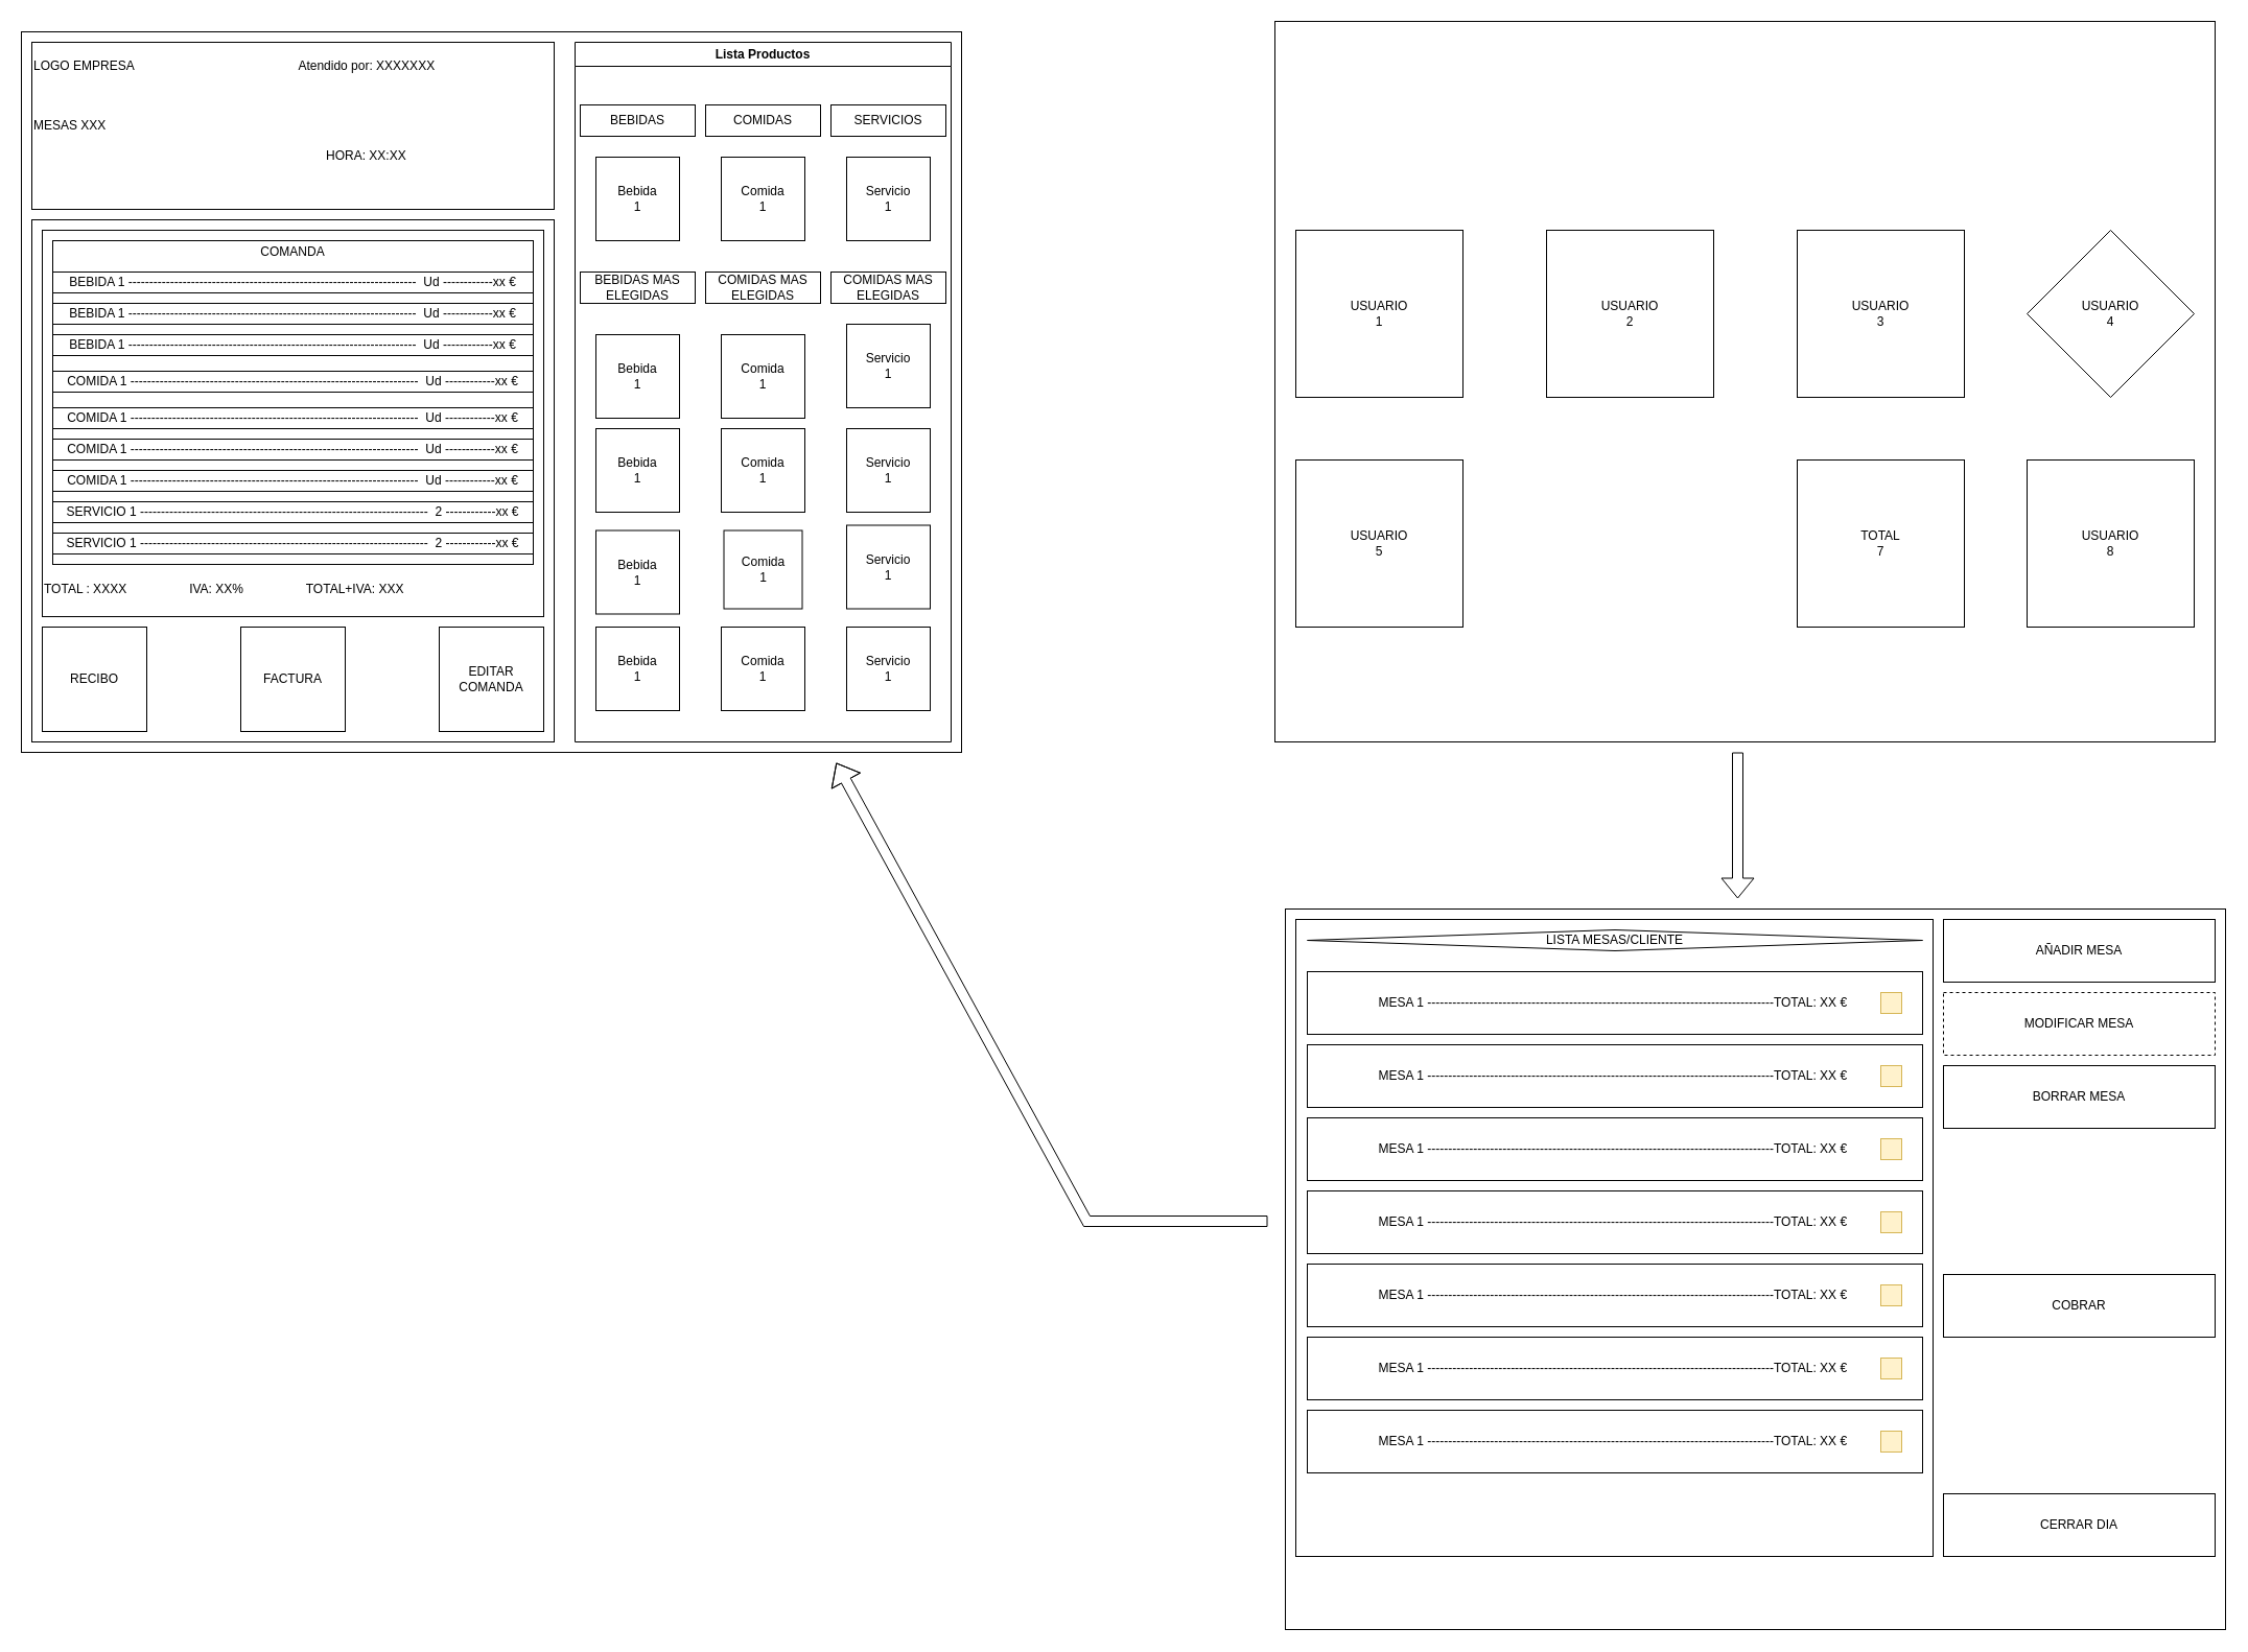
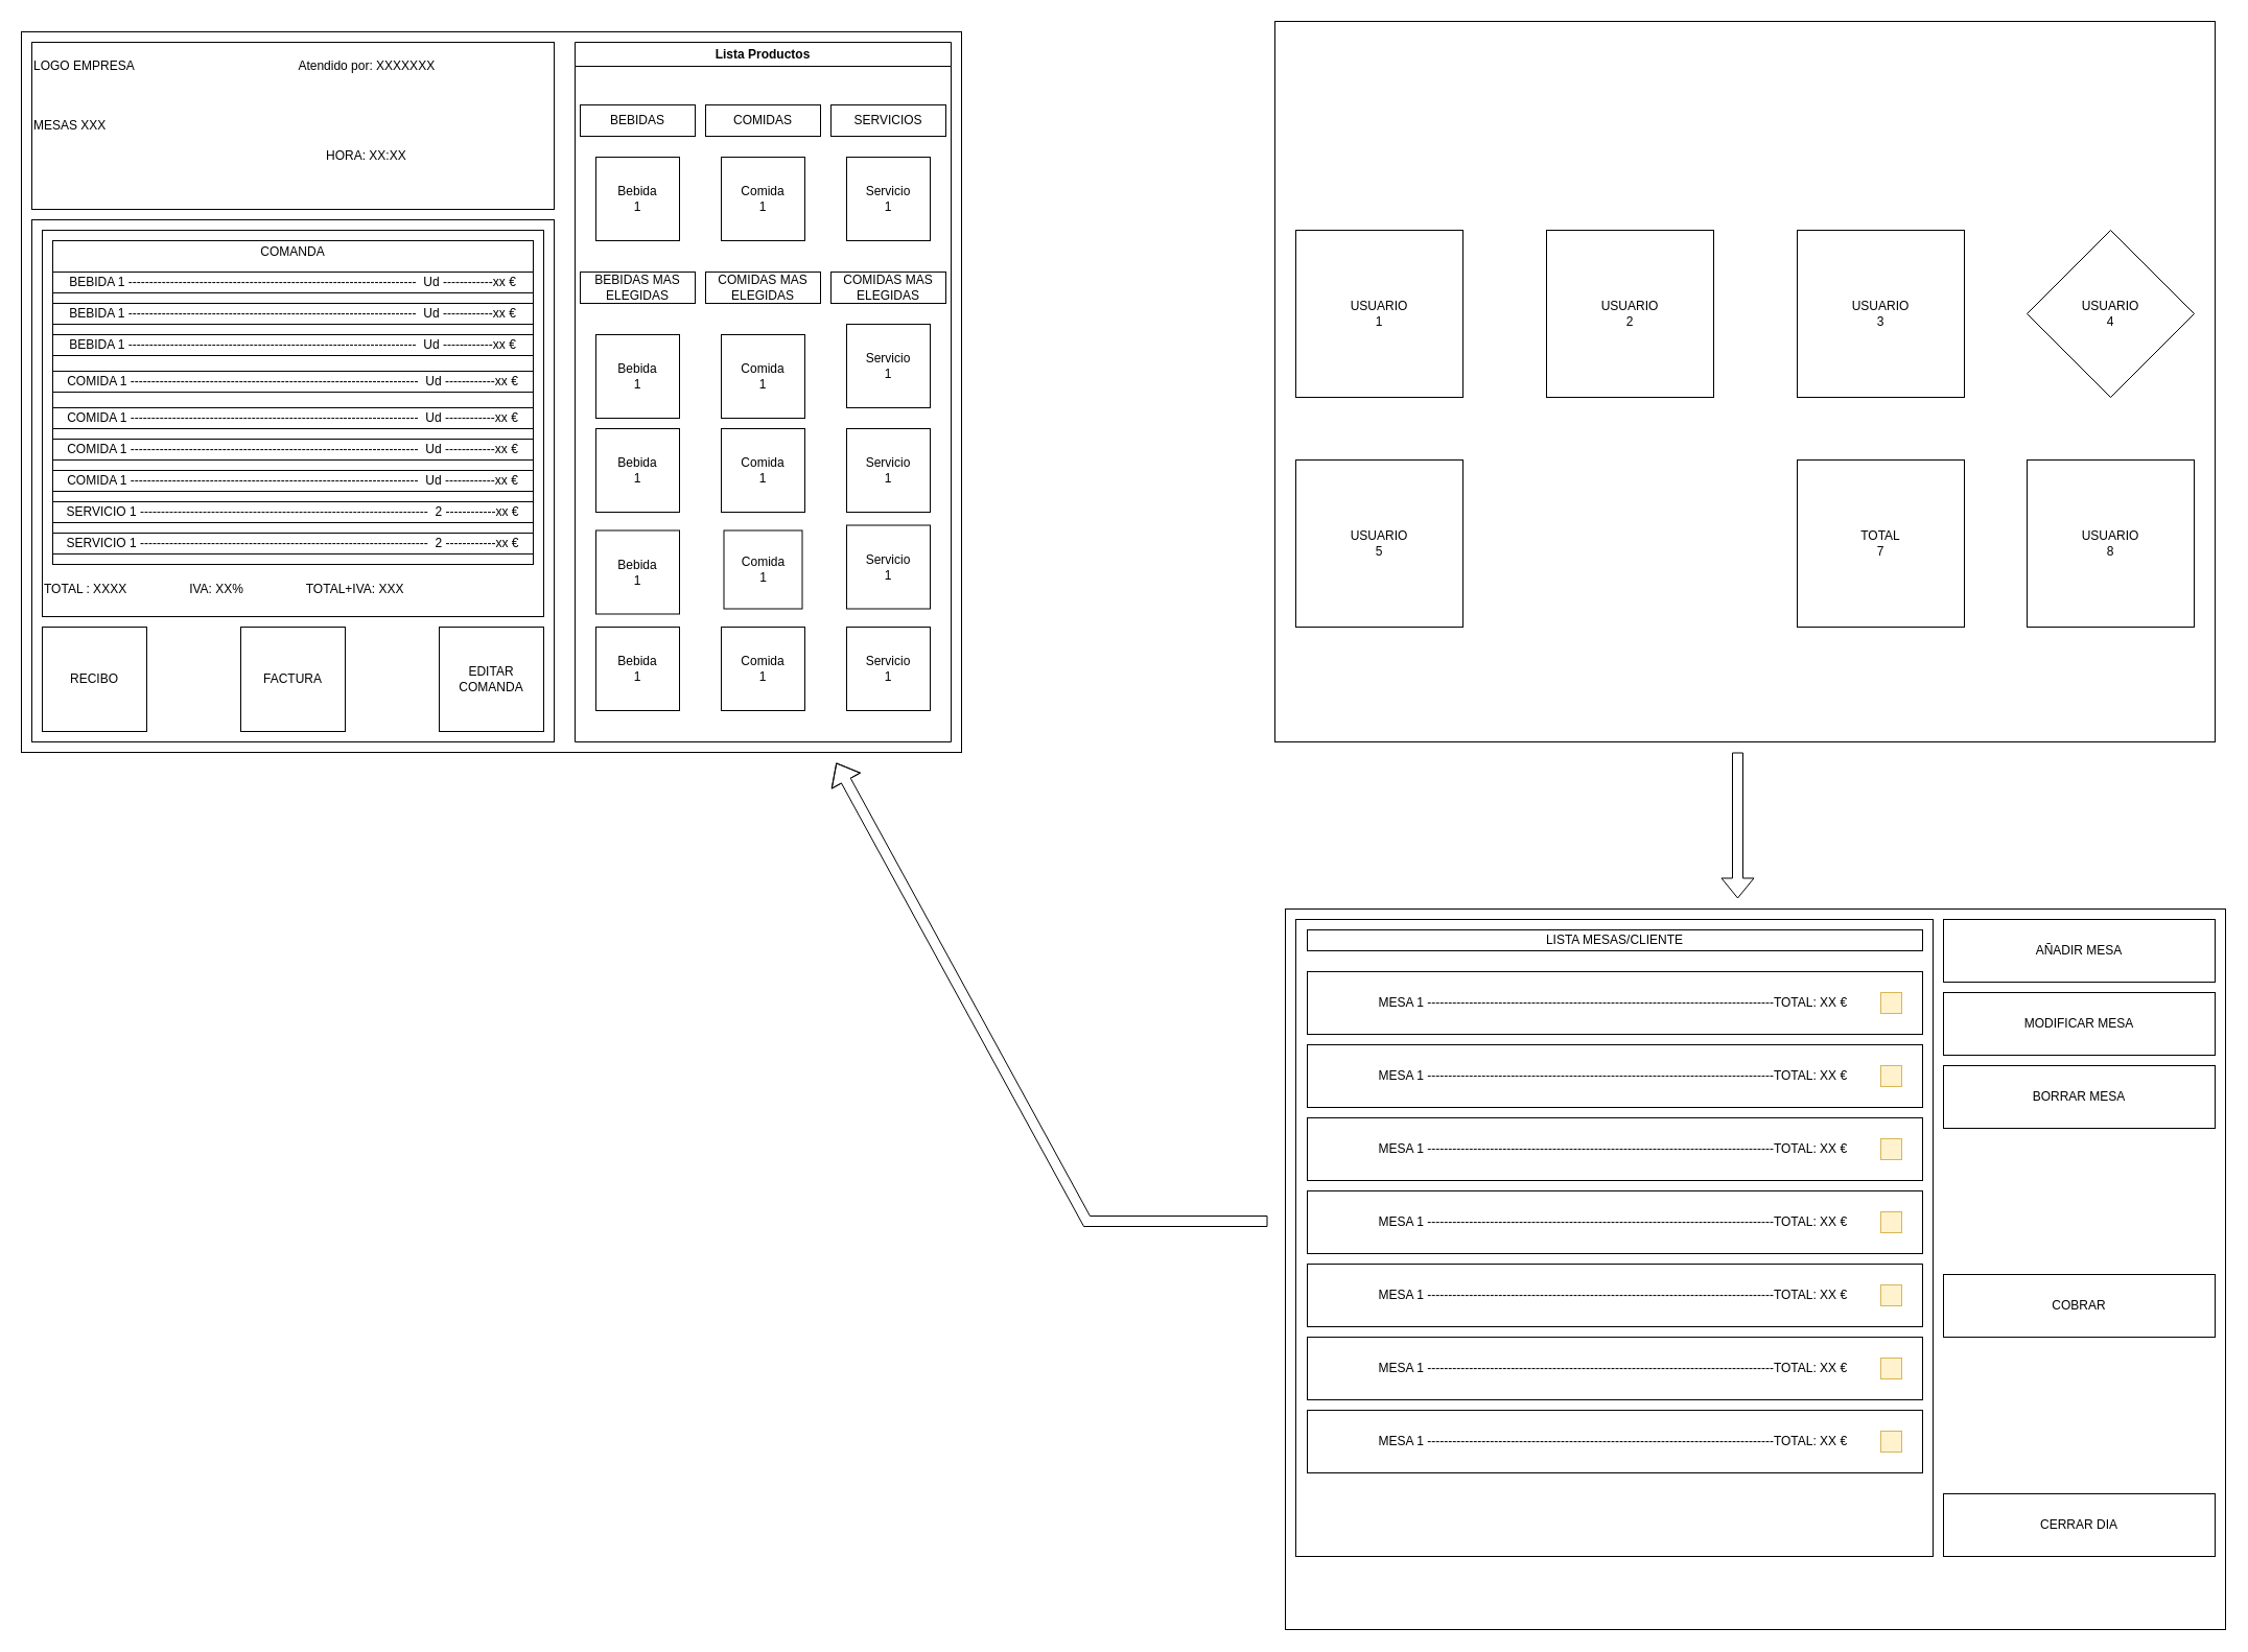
- <mxCell id="47" value="LISTA MESAS/CLIENTE" style="rhombus;whiteSpace=wrap;html=1;" vertex="1" parent="1"><mxGeometry x="1251" y="890" width="589" height="20" as="geometry" /></mxCell>
+ <mxCell id="47" value="LISTA MESAS/CLIENTE" style="rounded=0;whiteSpace=wrap;html=1;" vertex="1" parent="1"><mxGeometry x="1251" y="890" width="589" height="20" as="geometry" /></mxCell>
- <mxCell id="45" value="MODIFICAR MESA" style="rounded=0;whiteSpace=wrap;html=1;dashed=1;" vertex="1" parent="1"><mxGeometry x="1860" y="950" width="260" height="60" as="geometry" /></mxCell>
+ <mxCell id="45" value="MODIFICAR MESA" style="rounded=0;whiteSpace=wrap;html=1;" vertex="1" parent="1"><mxGeometry x="1860" y="950" width="260" height="60" as="geometry" /></mxCell>
